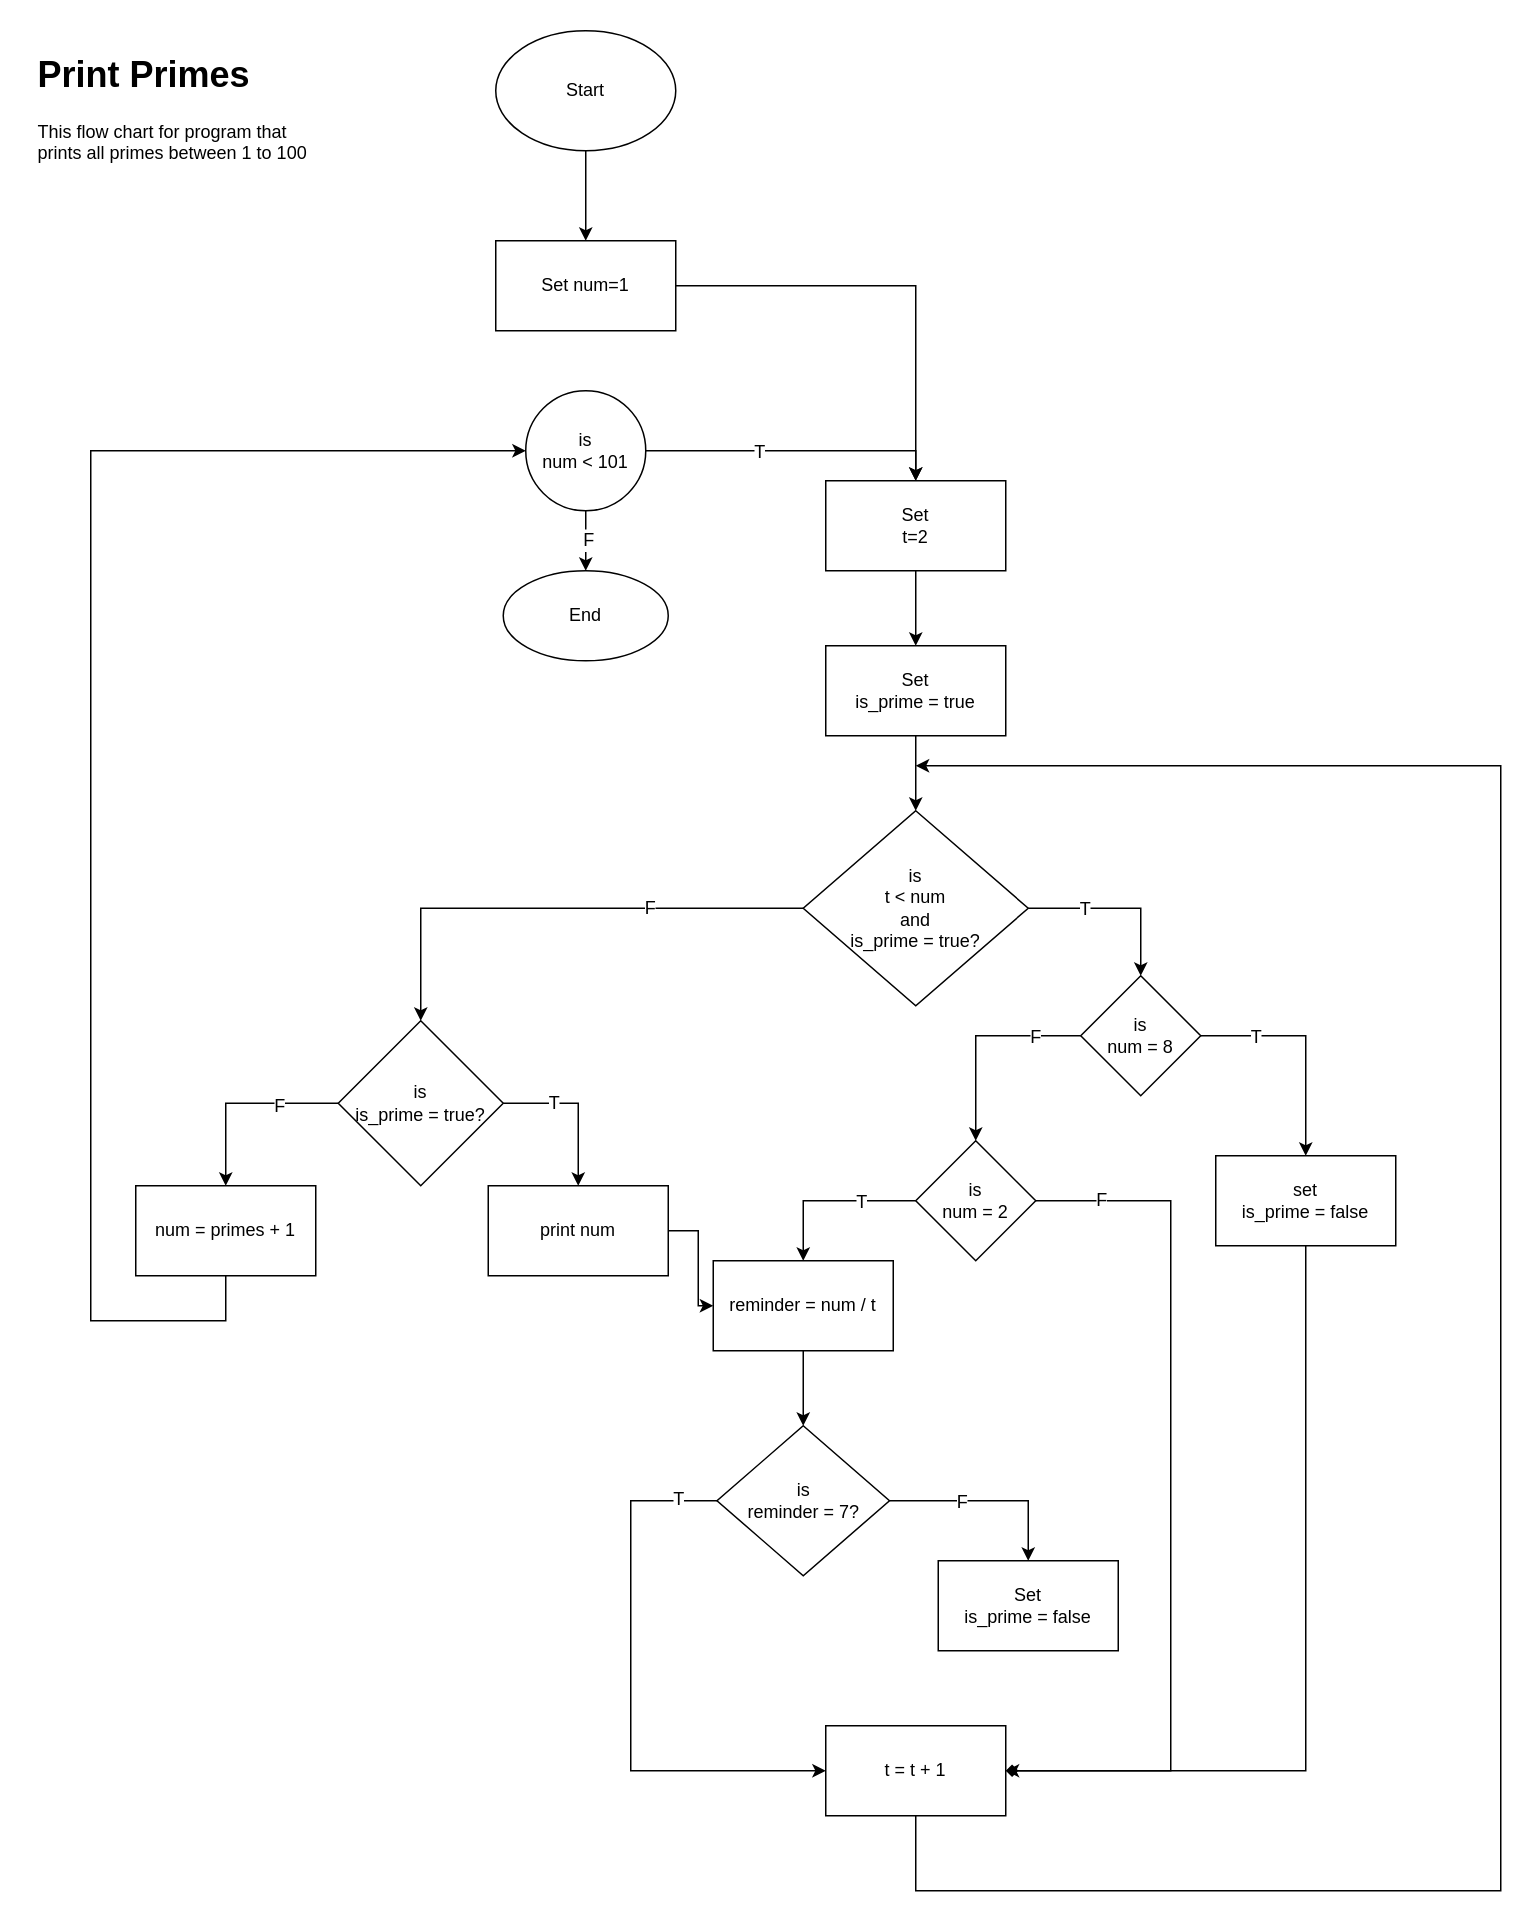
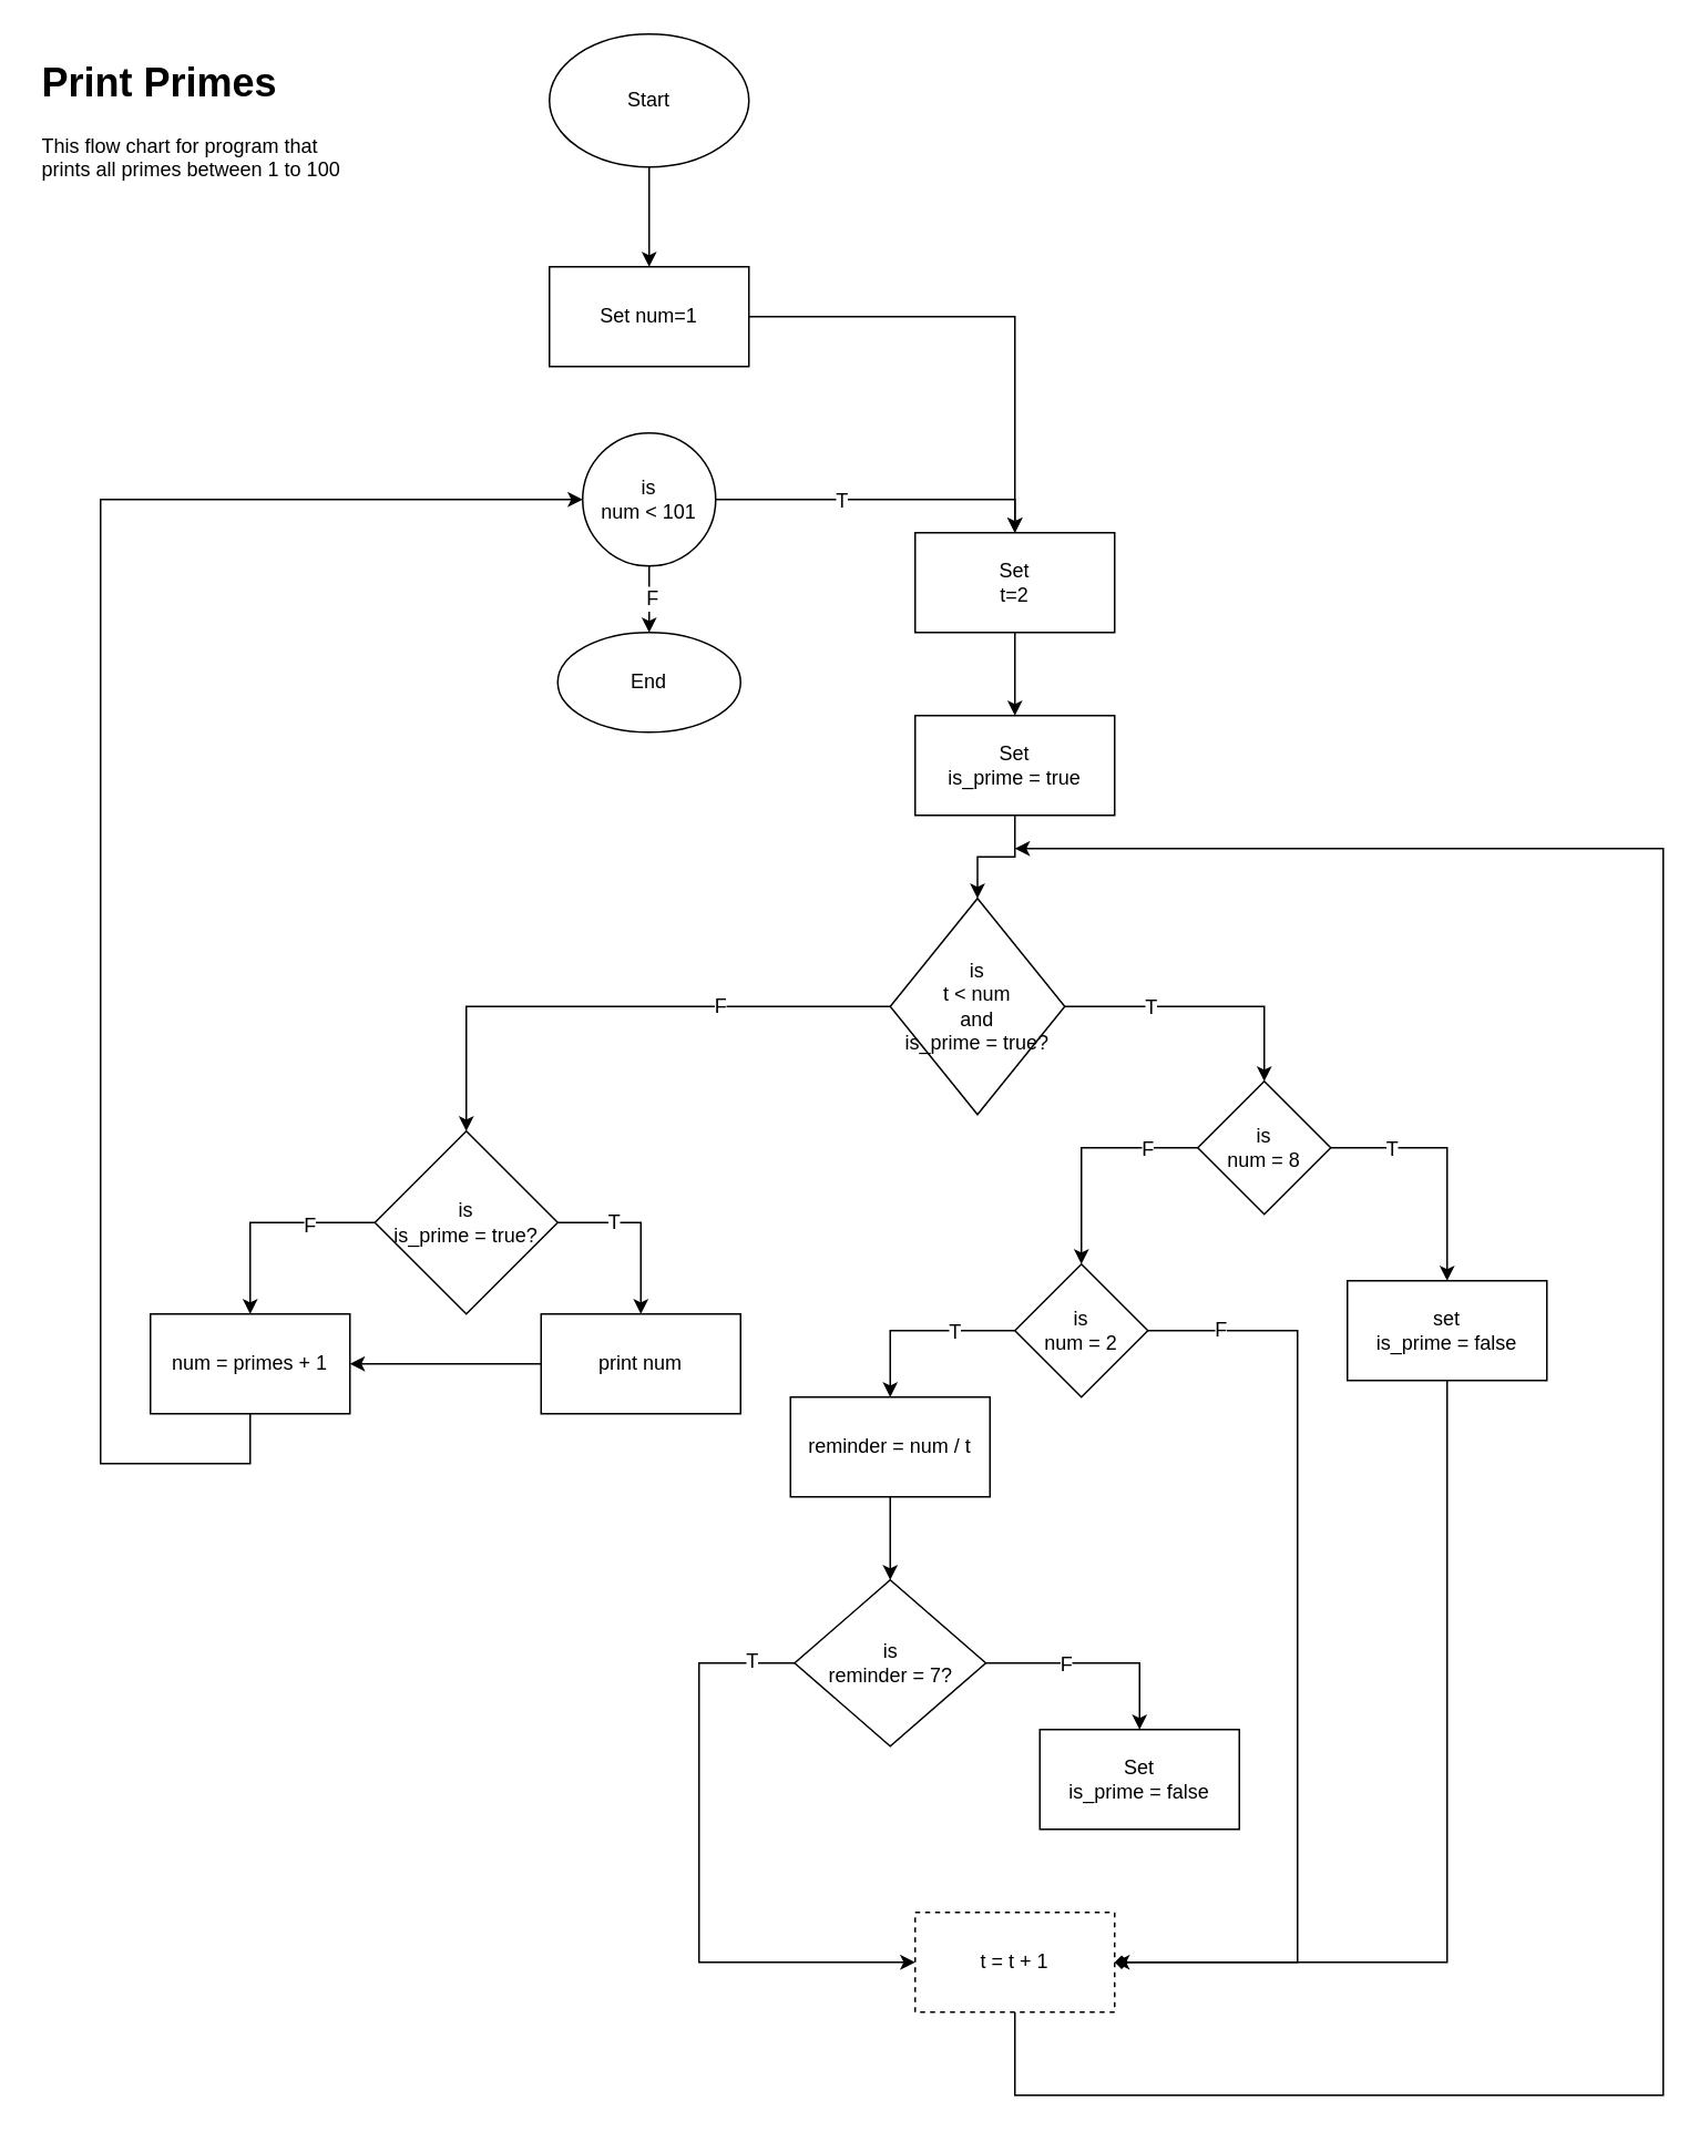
- <mxCell id="19" value="is&lt;br&gt;t &amp;lt; num&lt;br&gt;and&lt;br&gt;is_prime = true?" style="rhombus;whiteSpace=wrap;html=1;" vertex="1" parent="1"><mxGeometry x="535" y="540" width="150" height="130" as="geometry" /></mxCell>
+ <mxCell id="19" value="is&lt;br&gt;t &amp;lt; num&lt;br&gt;and&lt;br&gt;is_prime = true?" style="rhombus;whiteSpace=wrap;html=1;" vertex="1" parent="1"><mxGeometry x="535" y="540" width="105" height="130" as="geometry" /></mxCell>
- <mxCell id="48" style="edgeStyle=orthogonalEdgeStyle;rounded=0;orthogonalLoop=1;jettySize=auto;html=1;" edge="1" parent="1" source="49" target="38"><mxGeometry relative="1" as="geometry" /></mxCell>
+ <mxCell id="48" style="edgeStyle=orthogonalEdgeStyle;rounded=0;orthogonalLoop=1;jettySize=auto;html=1;entryX=1;entryY=0.5;entryDx=0;entryDy=0;" edge="1" parent="1" source="49" target="51"><mxGeometry relative="1" as="geometry" /></mxCell>
- <mxCell id="46" value="t = t + 1" style="rounded=0;whiteSpace=wrap;html=1;" vertex="1" parent="1"><mxGeometry x="550" y="1150" width="120" height="60" as="geometry" /></mxCell>
+ <mxCell id="46" value="t = t + 1" style="rounded=0;whiteSpace=wrap;html=1;dashed=1;" vertex="1" parent="1"><mxGeometry x="550" y="1150" width="120" height="60" as="geometry" /></mxCell>
